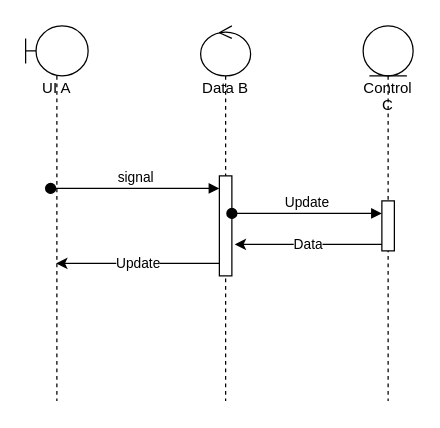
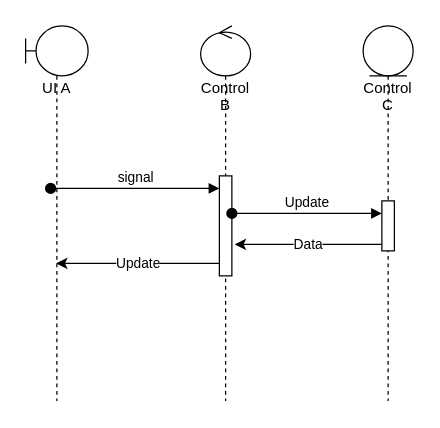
- <mxCell id="3" value="Data B" style="shape=umlLifeline;participant=umlControl;perimeter=lifelinePerimeter;whiteSpace=wrap;html=1;container=1;collapsible=0;recursiveResize=0;verticalAlign=top;spacingTop=36;outlineConnect=0;" vertex="1" parent="1"><mxGeometry x="160" y="20" width="40" height="300" as="geometry" /></mxCell>
+ <mxCell id="3" value="Control B" style="shape=umlLifeline;participant=umlControl;perimeter=lifelinePerimeter;whiteSpace=wrap;html=1;container=1;collapsible=0;recursiveResize=0;verticalAlign=top;spacingTop=36;outlineConnect=0;" vertex="1" parent="1"><mxGeometry x="160" y="20" width="40" height="300" as="geometry" /></mxCell>
